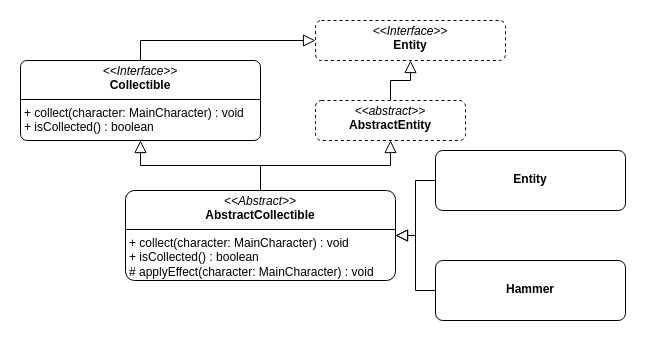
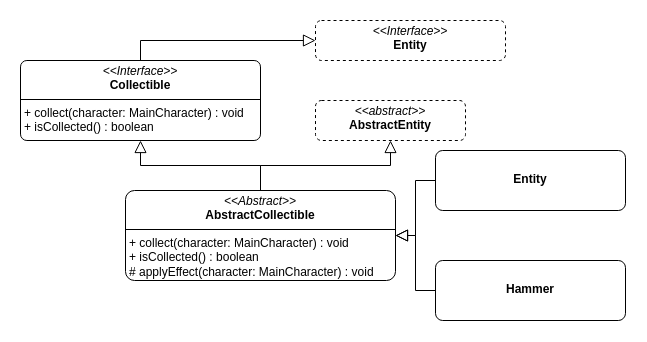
- <mxCell id="3" style="edgeStyle=orthogonalEdgeStyle;rounded=0;orthogonalLoop=1;jettySize=auto;html=1;exitX=0.5;exitY=0;exitDx=0;exitDy=0;entryX=0.5;entryY=1;entryDx=0;entryDy=0;endArrow=block;endFill=0;endSize=10;" parent="1" source="4" target="2" edge="1"><mxGeometry relative="1" as="geometry" /></mxCell>
